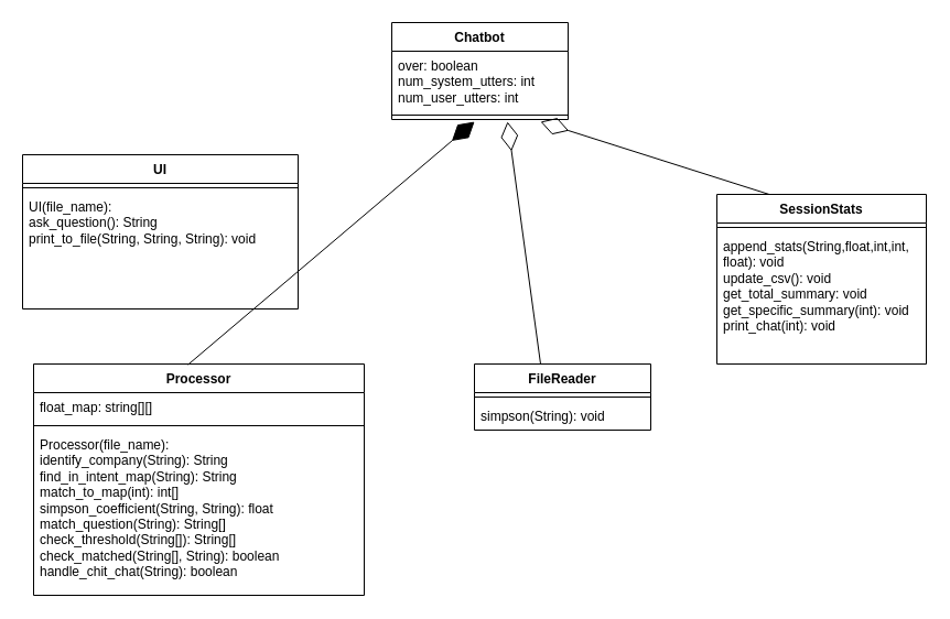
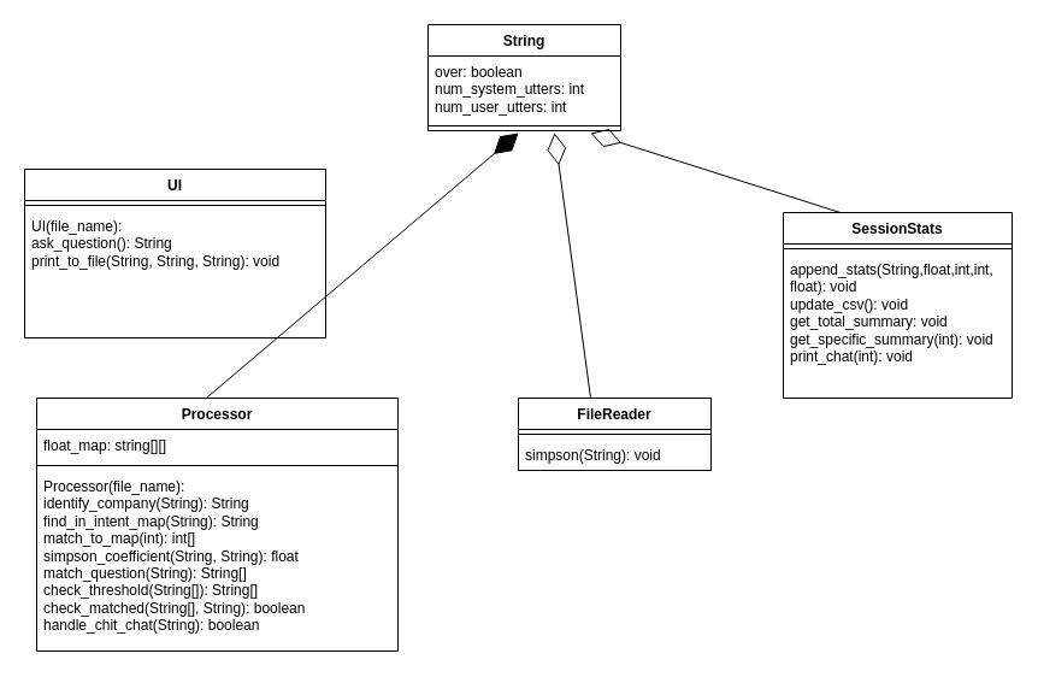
- <mxCell id="5" value="Chatbot" style="swimlane;fontStyle=1;align=center;verticalAlign=top;childLayout=stackLayout;horizontal=1;startSize=26;horizontalStack=0;resizeParent=1;resizeParentMax=0;resizeLast=0;collapsible=1;marginBottom=0;whiteSpace=wrap;html=1;" parent="1" vertex="1"><mxGeometry x="355" y="20" width="160" height="88" as="geometry" /></mxCell>
+ <mxCell id="5" value="String" style="swimlane;fontStyle=1;align=center;verticalAlign=top;childLayout=stackLayout;horizontal=1;startSize=26;horizontalStack=0;resizeParent=1;resizeParentMax=0;resizeLast=0;collapsible=1;marginBottom=0;whiteSpace=wrap;html=1;" parent="1" vertex="1"><mxGeometry x="355" y="20" width="160" height="88" as="geometry" /></mxCell>
